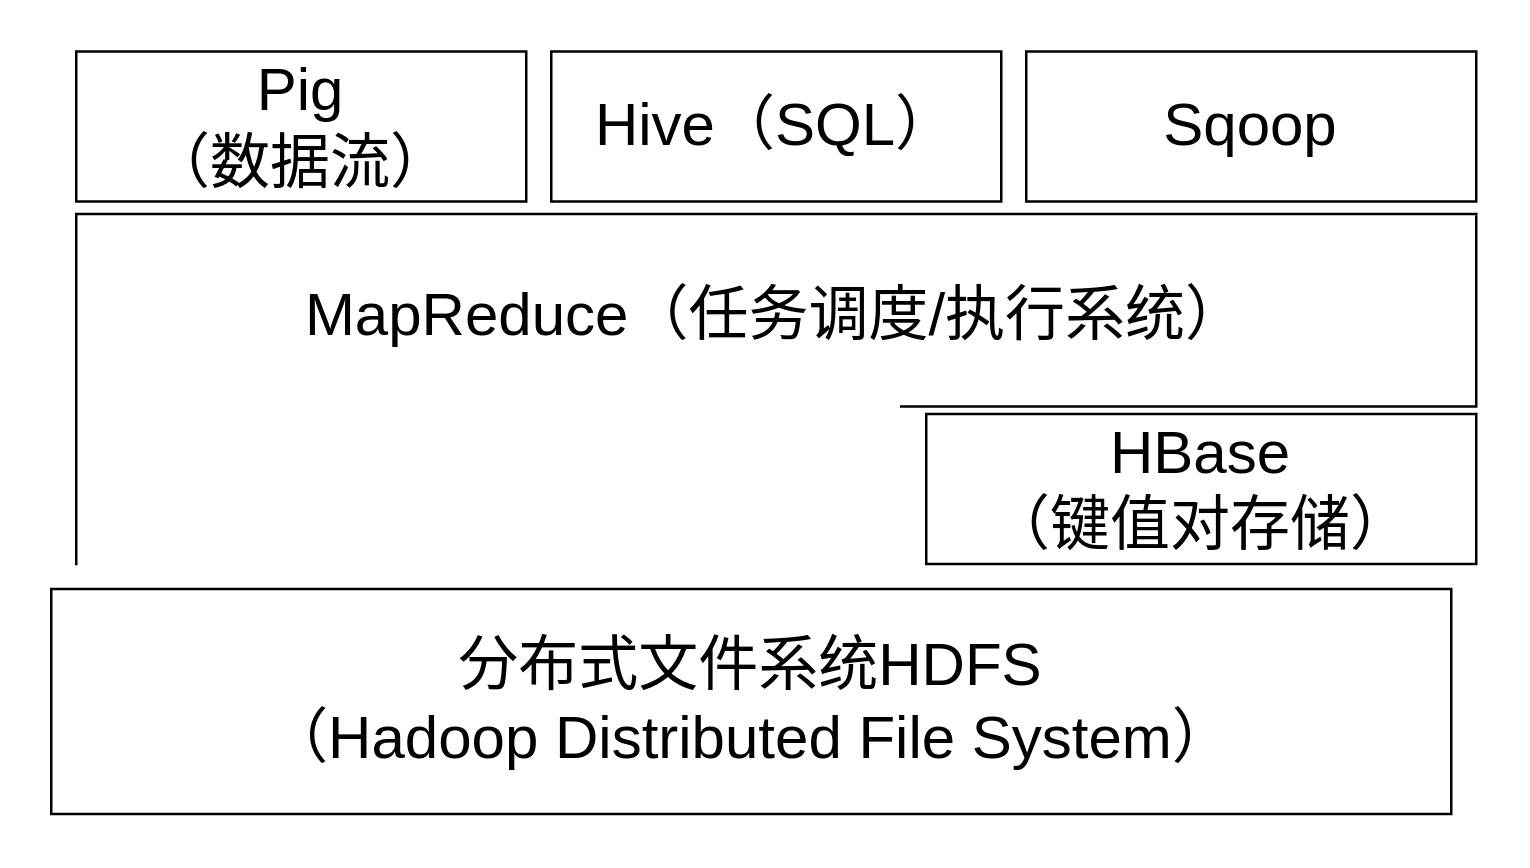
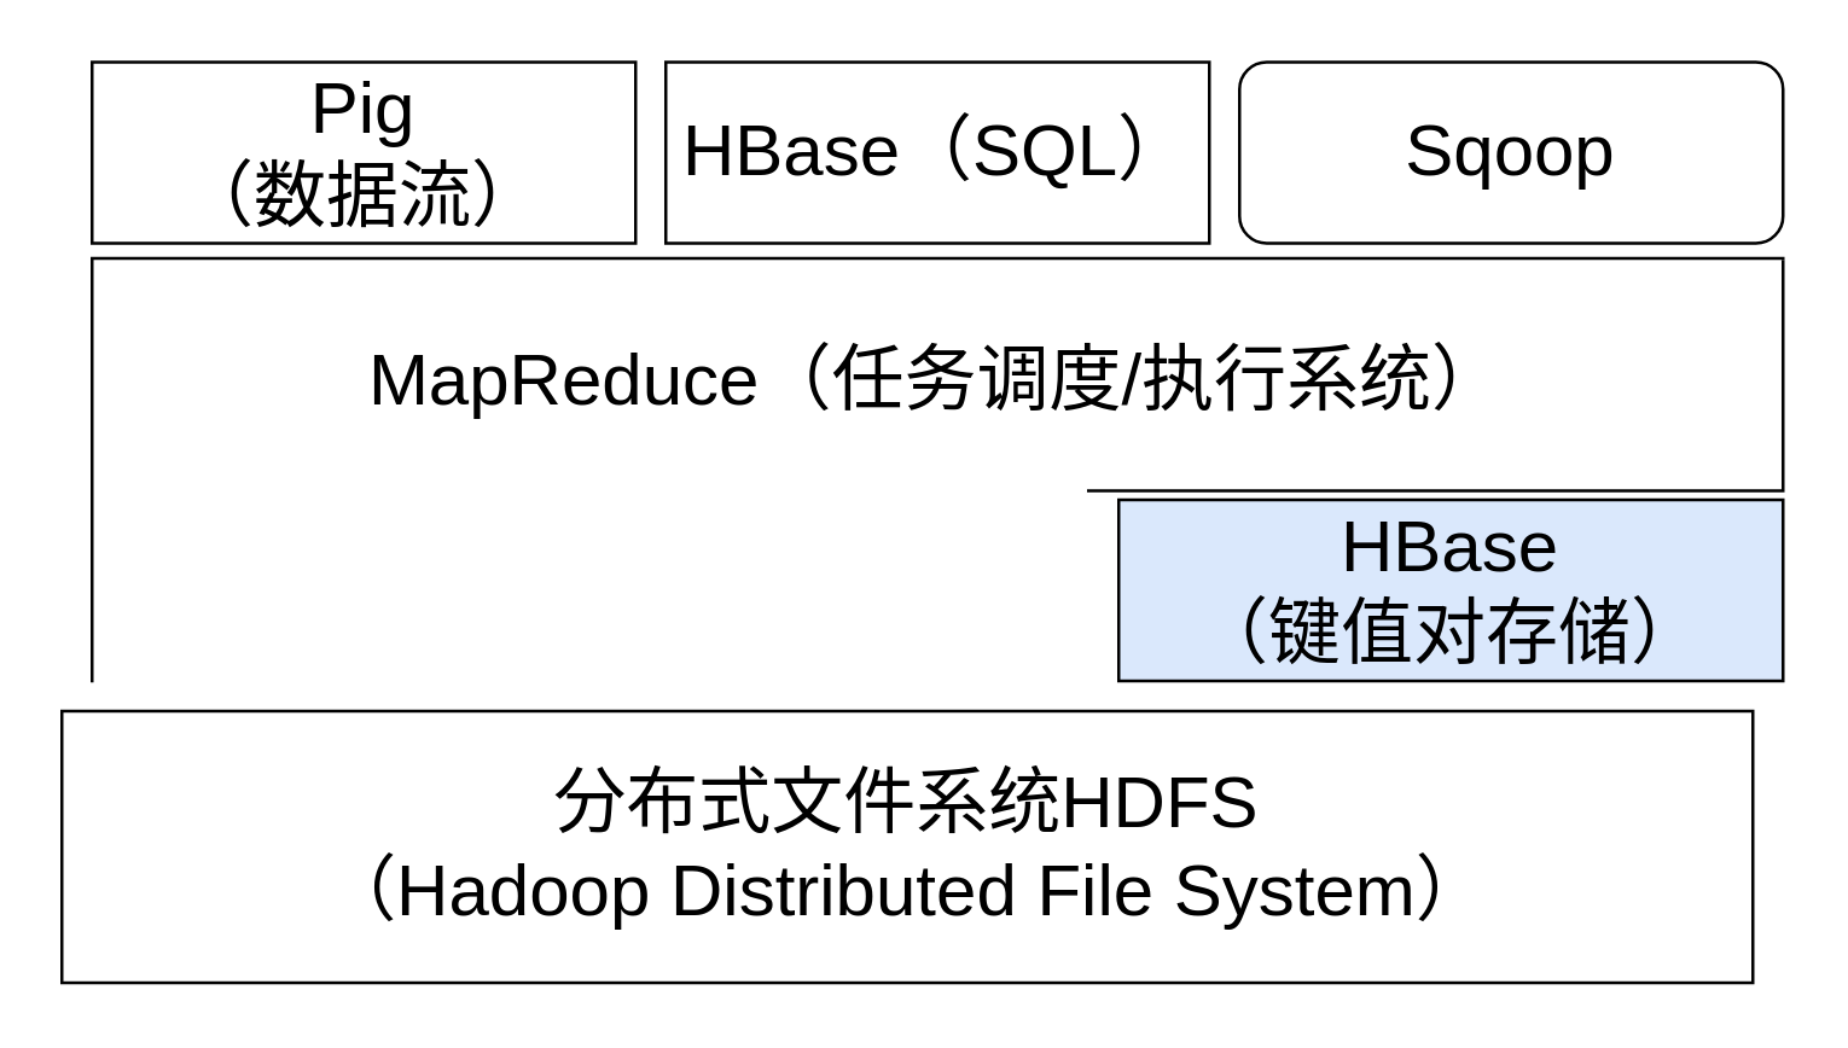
- <mxCell id="7" value="&lt;font style=&quot;font-size: 24px&quot;&gt;Hive（SQL）&lt;/font&gt;" style="rounded=0;whiteSpace=wrap;html=1;" vertex="1" parent="1"><mxGeometry x="220" y="20" width="180" height="60" as="geometry" /></mxCell>
+ <mxCell id="7" value="&lt;font style=&quot;font-size: 24px&quot;&gt;HBase（SQL）&lt;/font&gt;" style="rounded=0;whiteSpace=wrap;html=1;" vertex="1" parent="1"><mxGeometry x="220" y="20" width="180" height="60" as="geometry" /></mxCell>
- <mxCell id="8" value="&lt;font style=&quot;font-size: 24px&quot;&gt;Sqoop&lt;/font&gt;" style="rounded=0;whiteSpace=wrap;html=1;" vertex="1" parent="1"><mxGeometry x="410" y="20" width="180" height="60" as="geometry" /></mxCell>
+ <mxCell id="8" value="&lt;font style=&quot;font-size: 24px&quot;&gt;Sqoop&lt;/font&gt;" style="whiteSpace=wrap;html=1;rounded=1;" vertex="1" parent="1"><mxGeometry x="410" y="20" width="180" height="60" as="geometry" /></mxCell>
- <mxCell id="5" value="&lt;span style=&quot;font-size: 24px&quot;&gt;HBase&lt;br&gt;&lt;/span&gt;&lt;span style=&quot;font-size: 24px&quot;&gt;（键值对存储）&lt;/span&gt;" style="rounded=0;whiteSpace=wrap;html=1;" vertex="1" parent="1"><mxGeometry x="370" y="165" width="220" height="60" as="geometry" /></mxCell>
+ <mxCell id="5" value="&lt;span style=&quot;font-size: 24px&quot;&gt;HBase&lt;br&gt;&lt;/span&gt;&lt;span style=&quot;font-size: 24px&quot;&gt;（键值对存储）&lt;/span&gt;" style="rounded=0;whiteSpace=wrap;html=1;fillColor=#dae8fc;" vertex="1" parent="1"><mxGeometry x="370" y="165" width="220" height="60" as="geometry" /></mxCell>
